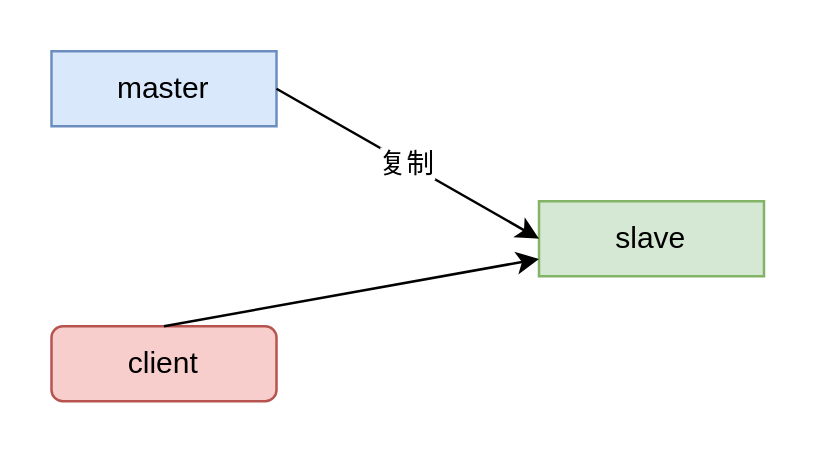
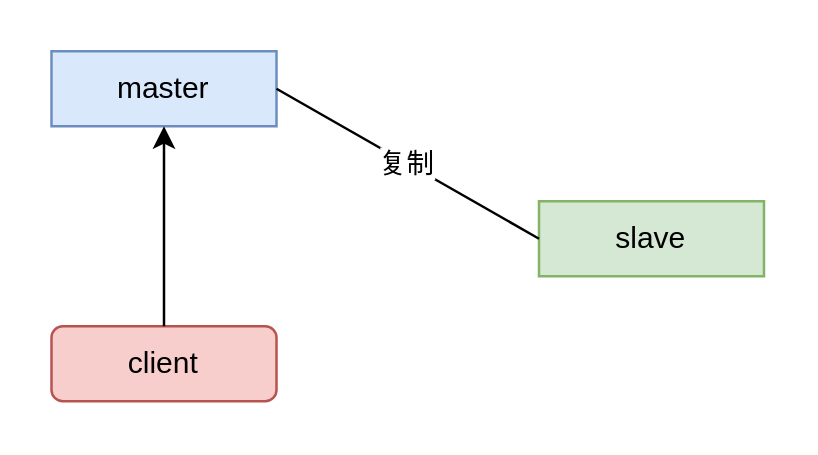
- <mxCell id="4" value="复制" style="endArrow=classic;html=1;exitX=1;exitY=0.5;exitDx=0;exitDy=0;entryX=0;entryY=0.5;entryDx=0;entryDy=0;" edge="1" parent="1" source="2" target="3"><mxGeometry width="50" height="50" relative="1" as="geometry"><mxPoint x="200" y="200" as="sourcePoint" /><mxPoint x="250" y="150" as="targetPoint" /></mxGeometry></mxCell>
+ <mxCell id="4" value="复制" style="endArrow=none;html=1;exitX=1;exitY=0.5;exitDx=0;exitDy=0;entryX=0;entryY=0.5;entryDx=0;entryDy=0;" edge="1" parent="1" source="2" target="3"><mxGeometry width="50" height="50" relative="1" as="geometry"><mxPoint x="200" y="200" as="sourcePoint" /><mxPoint x="250" y="150" as="targetPoint" /></mxGeometry></mxCell>
- <mxCell id="6" value="" style="endArrow=classic;html=1;exitX=0.5;exitY=0;exitDx=0;exitDy=0;" edge="1" parent="1" source="5" target="3"><mxGeometry width="50" height="50" relative="1" as="geometry"><mxPoint x="200" y="200" as="sourcePoint" /><mxPoint x="250" y="150" as="targetPoint" /></mxGeometry></mxCell>
+ <mxCell id="6" value="" style="endArrow=classic;html=1;entryX=0.5;entryY=1;entryDx=0;entryDy=0;exitX=0.5;exitY=0;exitDx=0;exitDy=0;" edge="1" parent="1" source="5" target="2"><mxGeometry width="50" height="50" relative="1" as="geometry"><mxPoint x="200" y="200" as="sourcePoint" /><mxPoint x="250" y="150" as="targetPoint" /></mxGeometry></mxCell>
